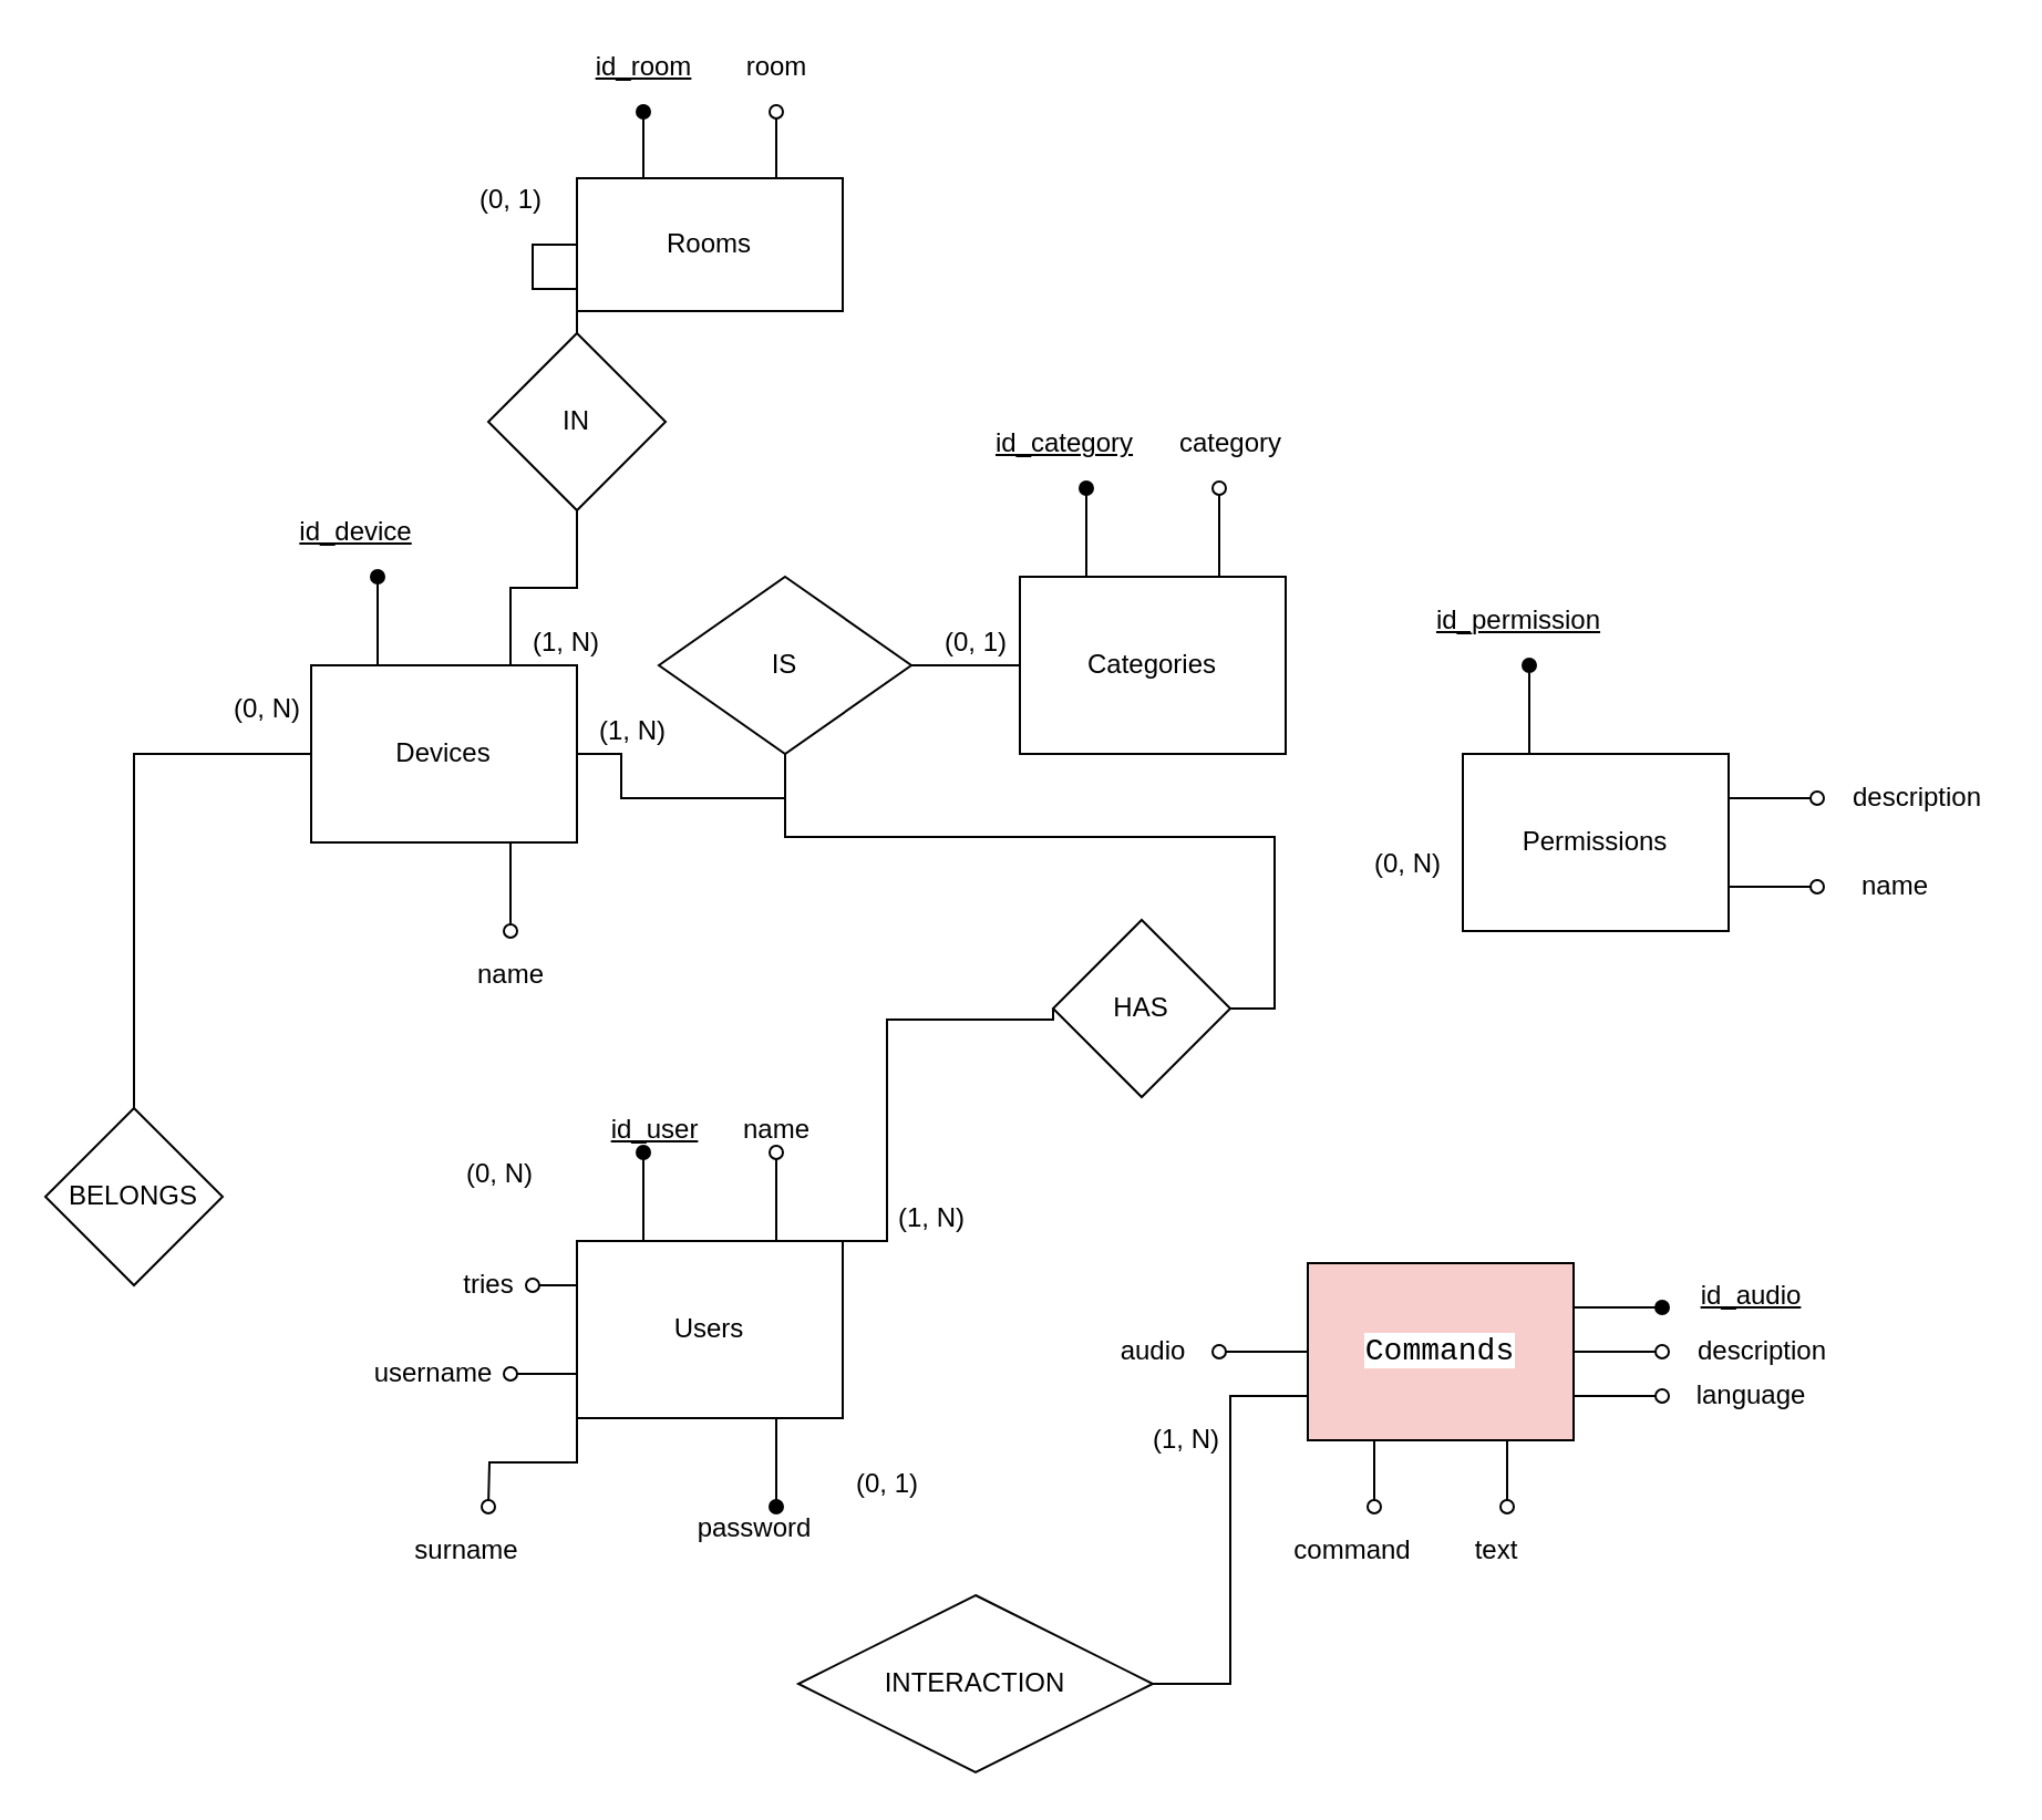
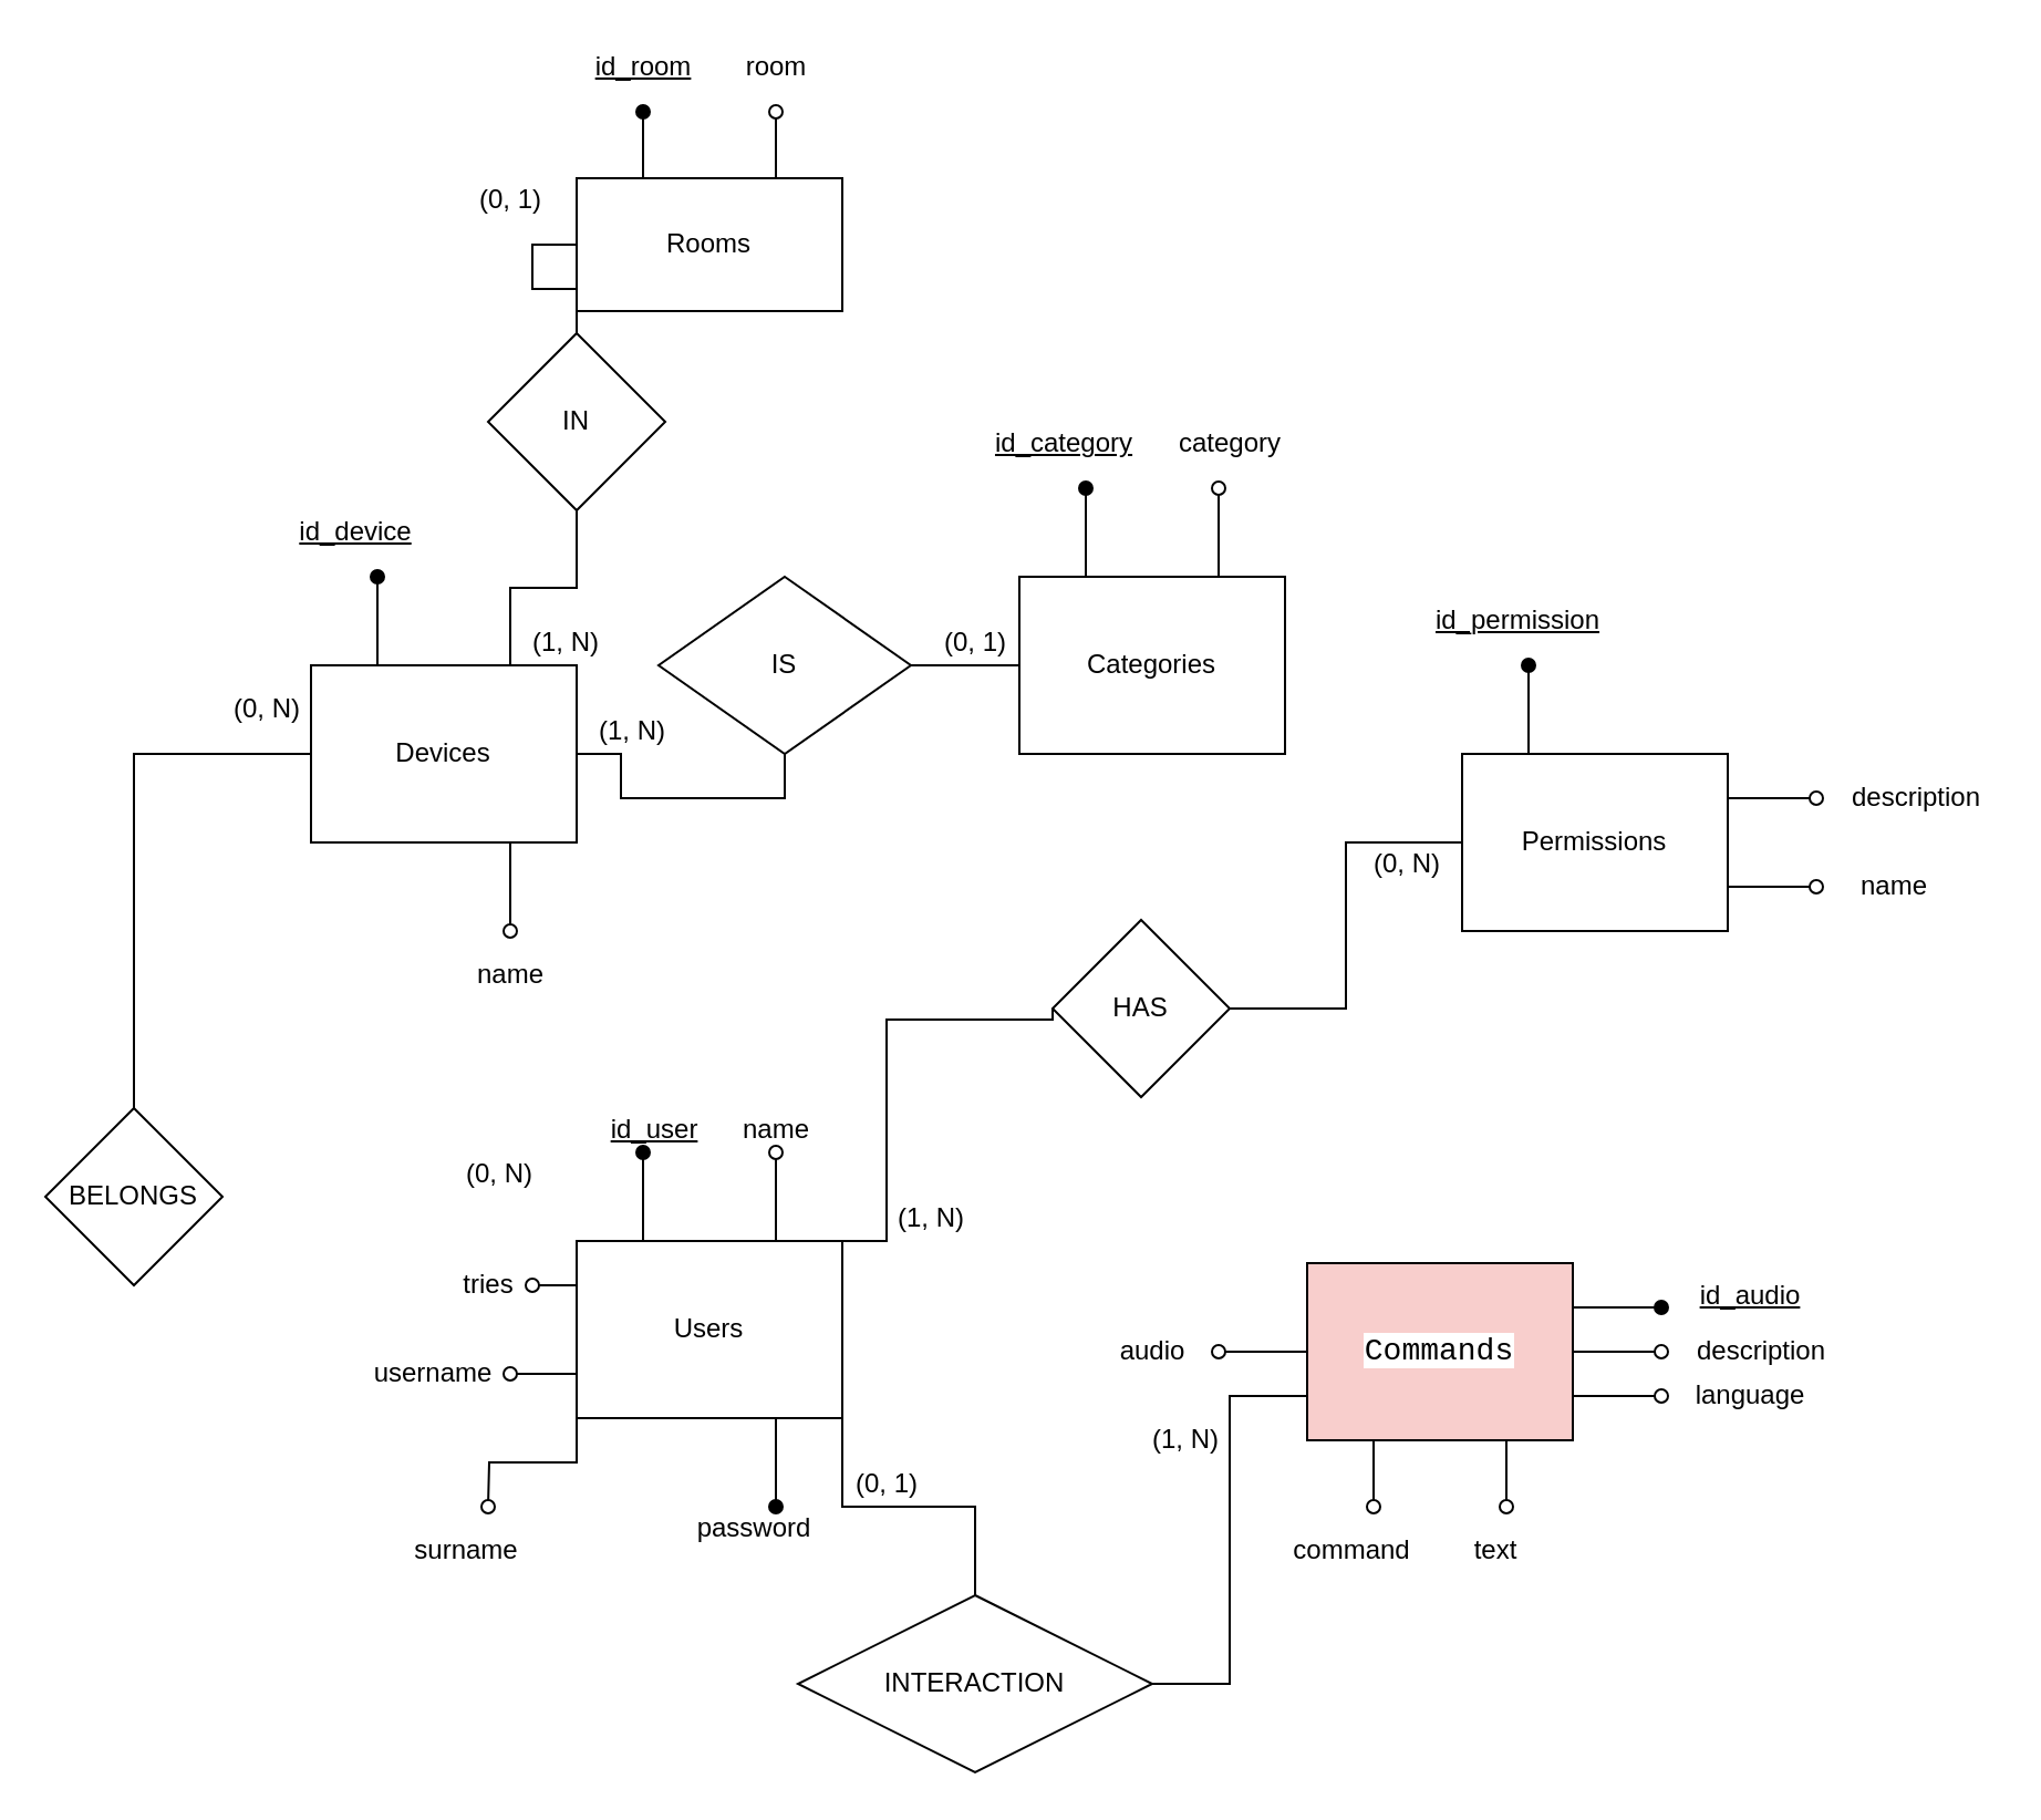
- <mxCell id="44" style="edgeStyle=orthogonalEdgeStyle;rounded=0;orthogonalLoop=1;jettySize=auto;html=1;exitX=1;exitY=0.5;exitDx=0;exitDy=0;endArrow=none;endFill=0;" parent="1" source="45" target="40" edge="1"><mxGeometry relative="1" as="geometry" /></mxCell>
+ <mxCell id="44" style="edgeStyle=orthogonalEdgeStyle;rounded=0;orthogonalLoop=1;jettySize=auto;html=1;exitX=1;exitY=0.5;exitDx=0;exitDy=0;entryX=0;entryY=0.5;entryDx=0;entryDy=0;endArrow=none;endFill=0;" parent="1" source="45" target="49" edge="1"><mxGeometry relative="1" as="geometry" /></mxCell>
+ <mxCell id="5" style="edgeStyle=orthogonalEdgeStyle;rounded=0;orthogonalLoop=1;jettySize=auto;html=1;exitX=1;exitY=1;exitDx=0;exitDy=0;entryX=0.5;entryY=0;entryDx=0;entryDy=0;endArrow=none;endFill=0;" parent="1" source="10" target="15" edge="1"><mxGeometry relative="1" as="geometry" /></mxCell>
